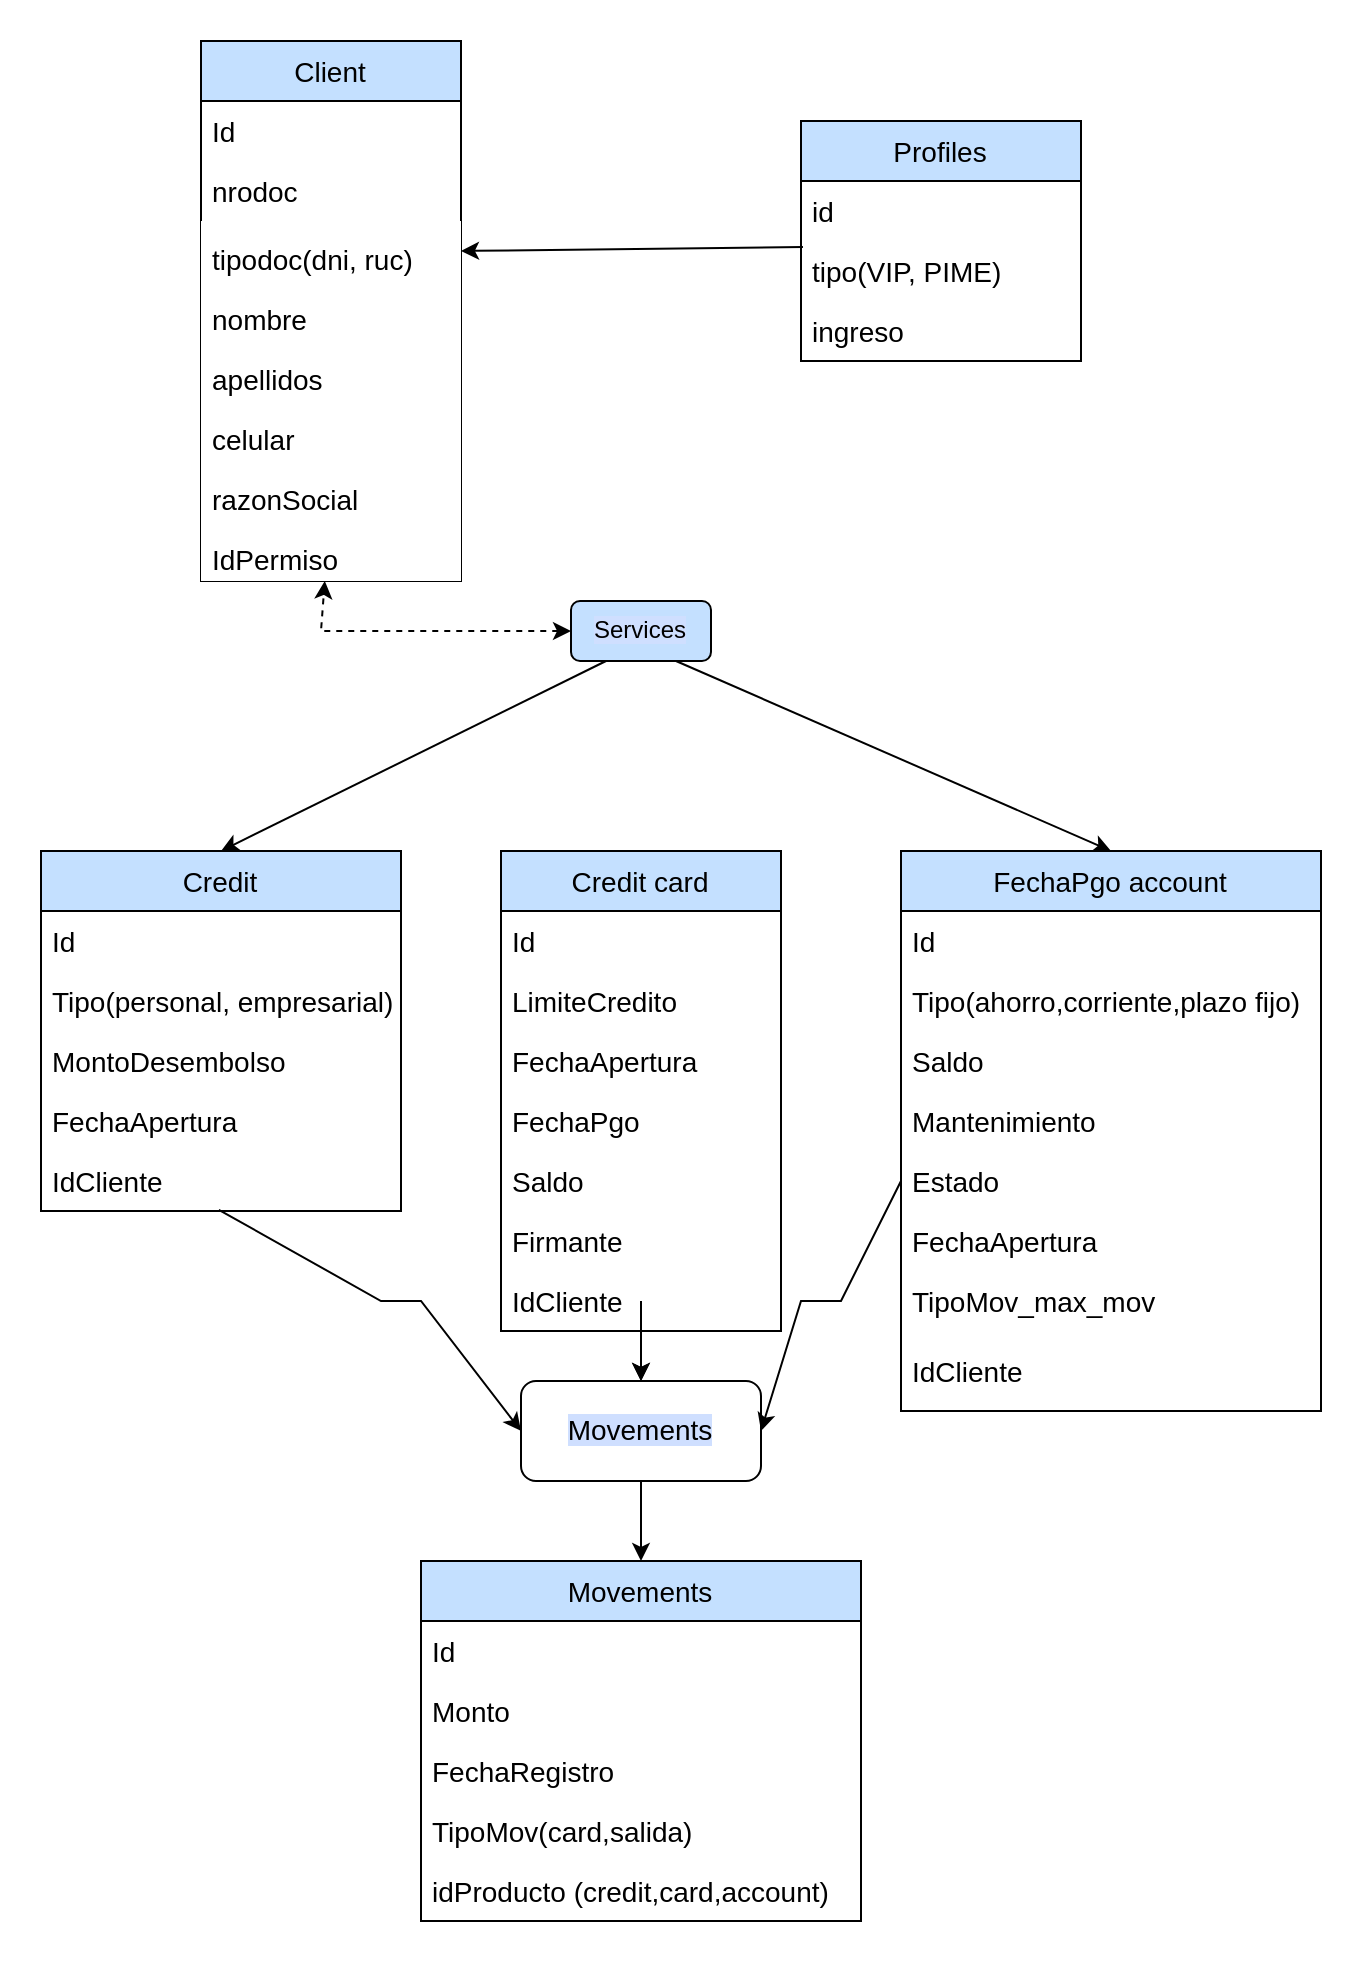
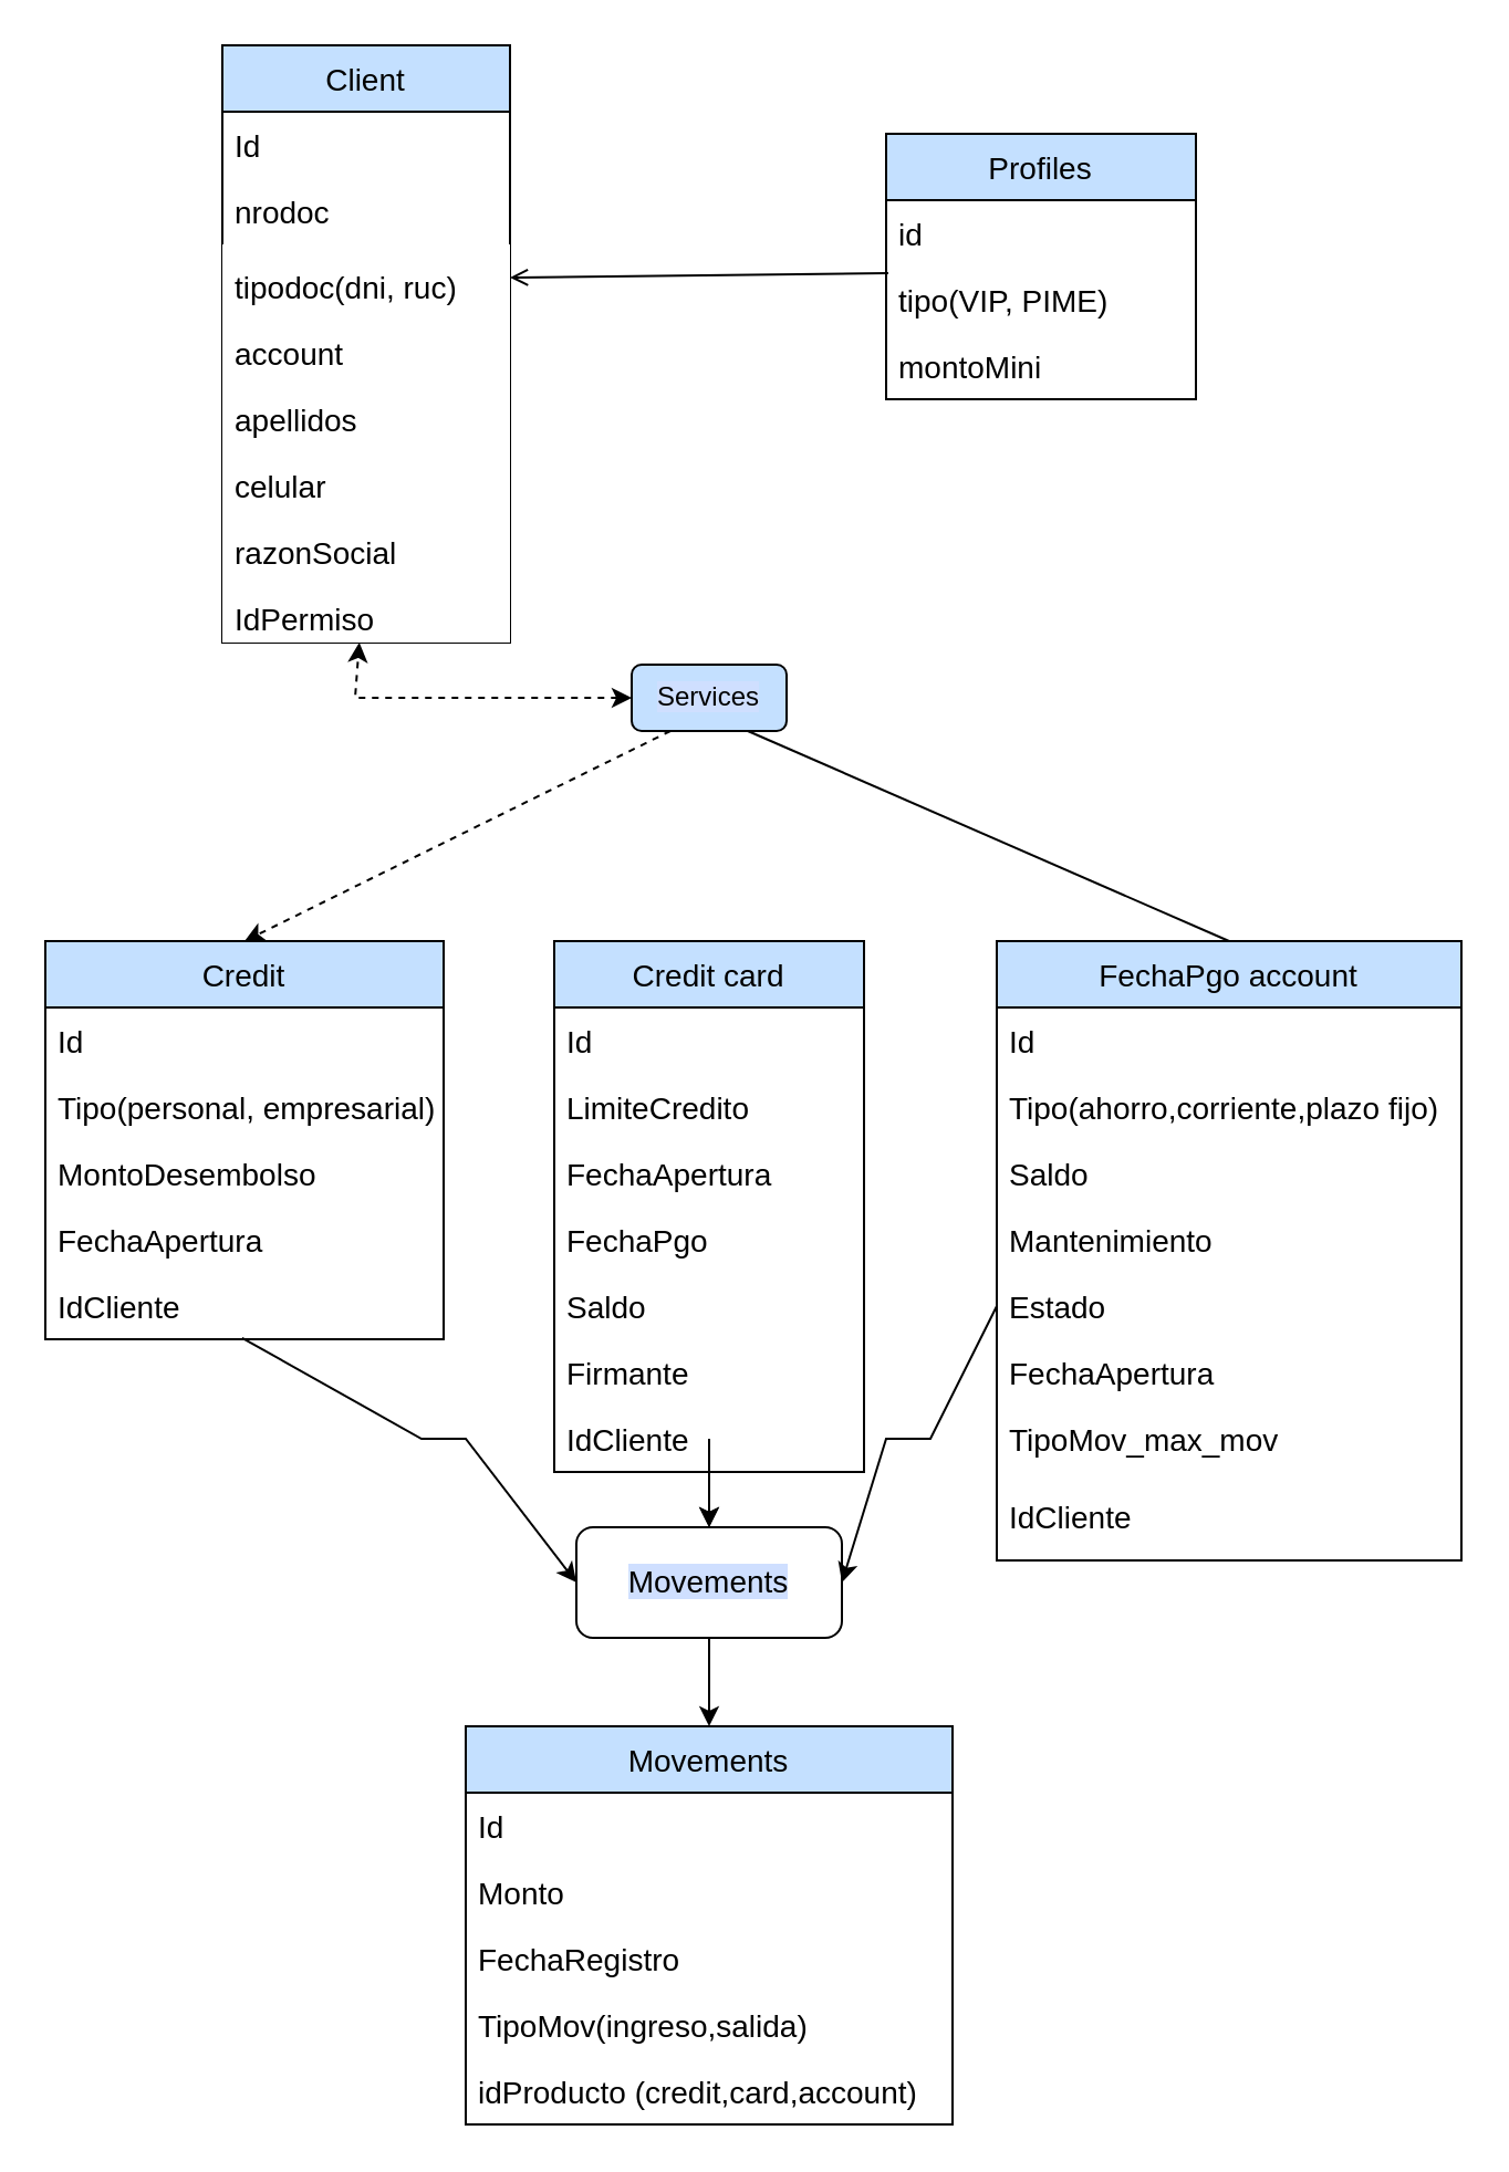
- <mxCell id="21" value="" style="endArrow=classic;html=1;rounded=0;fontSize=14;entryX=1;entryY=0.5;entryDx=0;entryDy=0;exitX=0.007;exitY=0.1;exitDx=0;exitDy=0;exitPerimeter=0;" edge="1" parent="1" source="19" target="11"><mxGeometry width="50" height="50" relative="1" as="geometry"><mxPoint x="300" y="190" as="sourcePoint" /><mxPoint x="350" y="140" as="targetPoint" /></mxGeometry></mxCell>
+ <mxCell id="21" value="" style="endArrow=open;html=1;rounded=0;fontSize=14;entryX=1;entryY=0.5;entryDx=0;entryDy=0;exitX=0.007;exitY=0.1;exitDx=0;exitDy=0;exitPerimeter=0;" edge="1" parent="1" source="19" target="11"><mxGeometry width="50" height="50" relative="1" as="geometry"><mxPoint x="300" y="190" as="sourcePoint" /><mxPoint x="350" y="140" as="targetPoint" /></mxGeometry></mxCell>
- <mxCell id="12" value="nombre" style="text;strokeColor=none;fillColor=default;align=left;verticalAlign=bottom;spacingLeft=4;spacingRight=4;overflow=hidden;points=[[0,0.5],[1,0.5]];portConstraint=eastwest;rotatable=0;fontSize=14;" vertex="1" parent="8"><mxGeometry y="120" width="130" height="30" as="geometry" /></mxCell>
+ <mxCell id="12" value="account" style="text;strokeColor=none;fillColor=default;align=left;verticalAlign=bottom;spacingLeft=4;spacingRight=4;overflow=hidden;points=[[0,0.5],[1,0.5]];portConstraint=eastwest;rotatable=0;fontSize=14;" vertex="1" parent="8"><mxGeometry y="120" width="130" height="30" as="geometry" /></mxCell>
- <mxCell id="20" value="ingreso" style="text;strokeColor=none;fillColor=none;align=left;verticalAlign=middle;spacingLeft=4;spacingRight=4;overflow=hidden;points=[[0,0.5],[1,0.5]];portConstraint=eastwest;rotatable=0;fontSize=14;" vertex="1" parent="17"><mxGeometry y="90" width="140" height="30" as="geometry" /></mxCell>
+ <mxCell id="20" value="montoMini" style="text;strokeColor=none;fillColor=none;align=left;verticalAlign=middle;spacingLeft=4;spacingRight=4;overflow=hidden;points=[[0,0.5],[1,0.5]];portConstraint=eastwest;rotatable=0;fontSize=14;" vertex="1" parent="17"><mxGeometry y="90" width="140" height="30" as="geometry" /></mxCell>
- <mxCell id="7" value="" style="endArrow=classic;html=1;rounded=0;fontSize=14;entryX=0.5;entryY=0;entryDx=0;entryDy=0;exitX=0.25;exitY=1;exitDx=0;exitDy=0;" edge="1" parent="1" source="2" target="22"><mxGeometry width="50" height="50" relative="1" as="geometry"><mxPoint x="310" y="350" as="sourcePoint" /><mxPoint x="190" y="430" as="targetPoint" /></mxGeometry></mxCell>
+ <mxCell id="7" value="" style="endArrow=classic;html=1;rounded=0;fontSize=14;entryX=0.5;entryY=0;entryDx=0;entryDy=0;exitX=0.25;exitY=1;exitDx=0;exitDy=0;dashed=1;" edge="1" parent="1" source="2" target="22"><mxGeometry width="50" height="50" relative="1" as="geometry"><mxPoint x="310" y="350" as="sourcePoint" /><mxPoint x="190" y="430" as="targetPoint" /></mxGeometry></mxCell>
- <mxCell id="3" value="" style="endArrow=classic;html=1;rounded=0;fontSize=14;exitX=0.75;exitY=1;exitDx=0;exitDy=0;entryX=0.5;entryY=0;entryDx=0;entryDy=0;" edge="1" parent="1" source="2" target="37"><mxGeometry width="50" height="50" relative="1" as="geometry"><mxPoint x="390" y="280" as="sourcePoint" /><mxPoint x="410" y="450" as="targetPoint" /></mxGeometry></mxCell>
+ <mxCell id="3" value="" style="endArrow=none;html=1;rounded=0;fontSize=14;exitX=0.75;exitY=1;exitDx=0;exitDy=0;entryX=0.5;entryY=0;entryDx=0;entryDy=0;" edge="1" parent="1" source="2" target="37"><mxGeometry width="50" height="50" relative="1" as="geometry"><mxPoint x="390" y="280" as="sourcePoint" /><mxPoint x="410" y="450" as="targetPoint" /></mxGeometry></mxCell>
- <mxCell id="50" value="TipoMov(card,salida)" style="text;strokeColor=none;fillColor=none;align=left;verticalAlign=middle;spacingLeft=4;spacingRight=4;overflow=hidden;points=[[0,0.5],[1,0.5]];portConstraint=eastwest;rotatable=0;fontSize=14;" vertex="1" parent="46"><mxGeometry y="120" width="220" height="30" as="geometry" /></mxCell>
+ <mxCell id="50" value="TipoMov(ingreso,salida)" style="text;strokeColor=none;fillColor=none;align=left;verticalAlign=middle;spacingLeft=4;spacingRight=4;overflow=hidden;points=[[0,0.5],[1,0.5]];portConstraint=eastwest;rotatable=0;fontSize=14;" vertex="1" parent="46"><mxGeometry y="120" width="220" height="30" as="geometry" /></mxCell>
